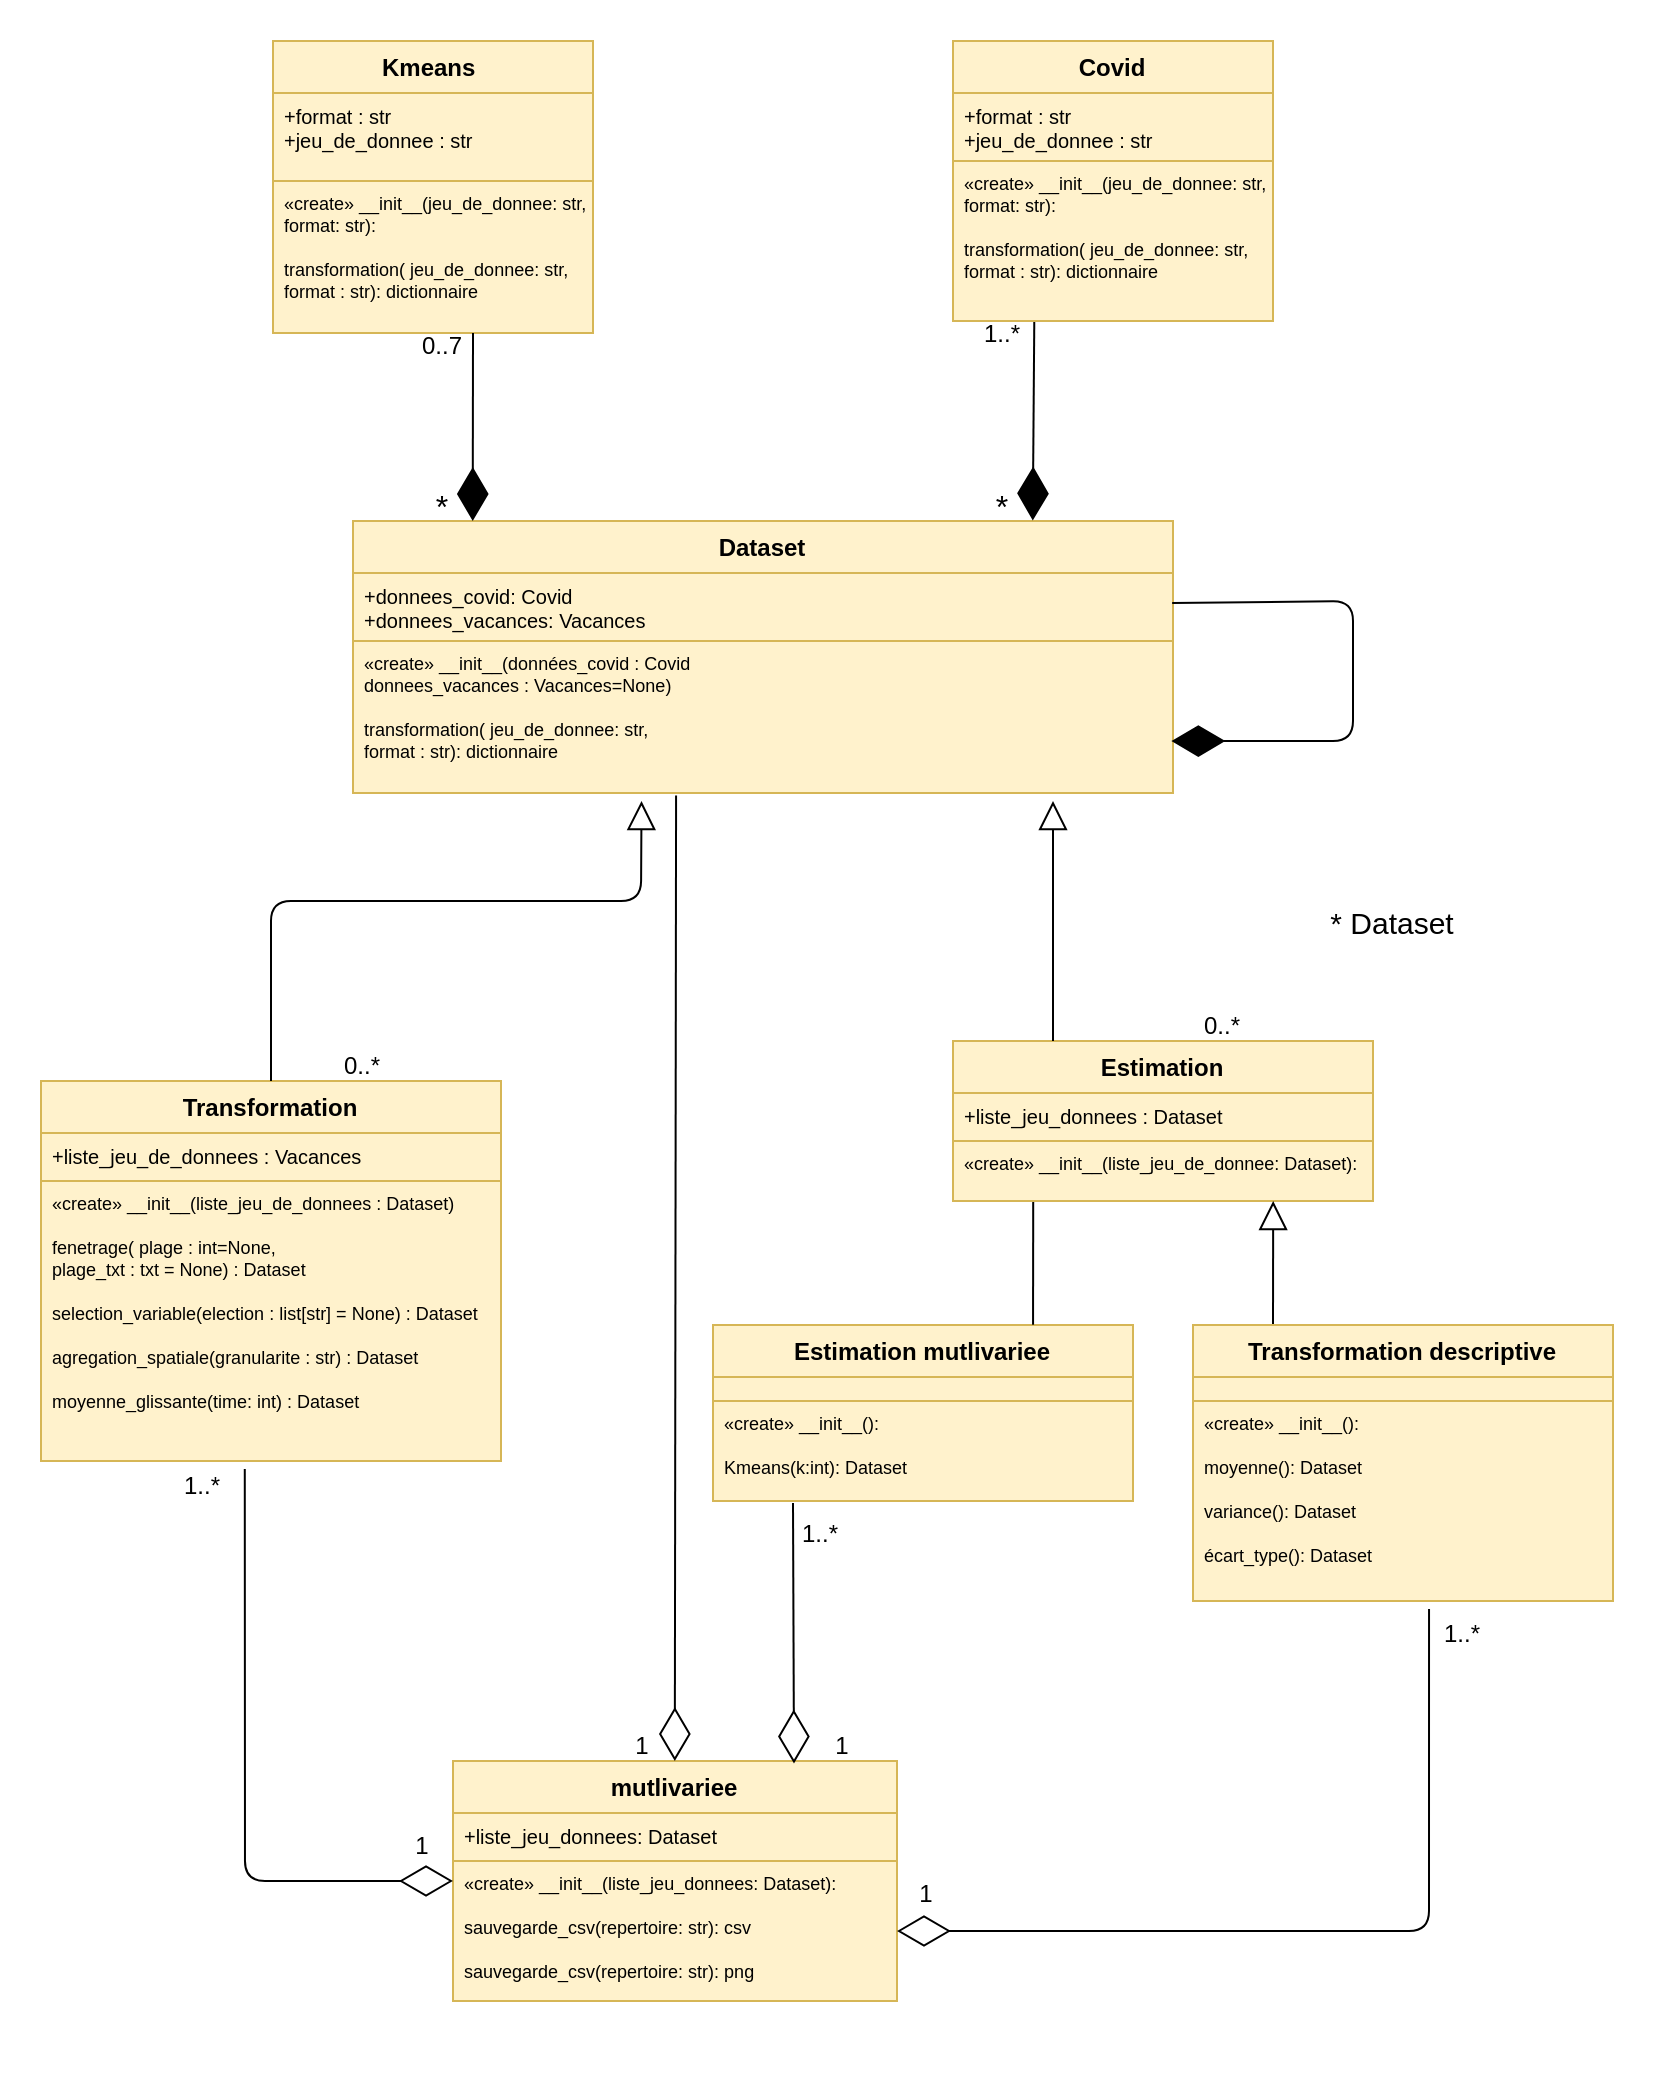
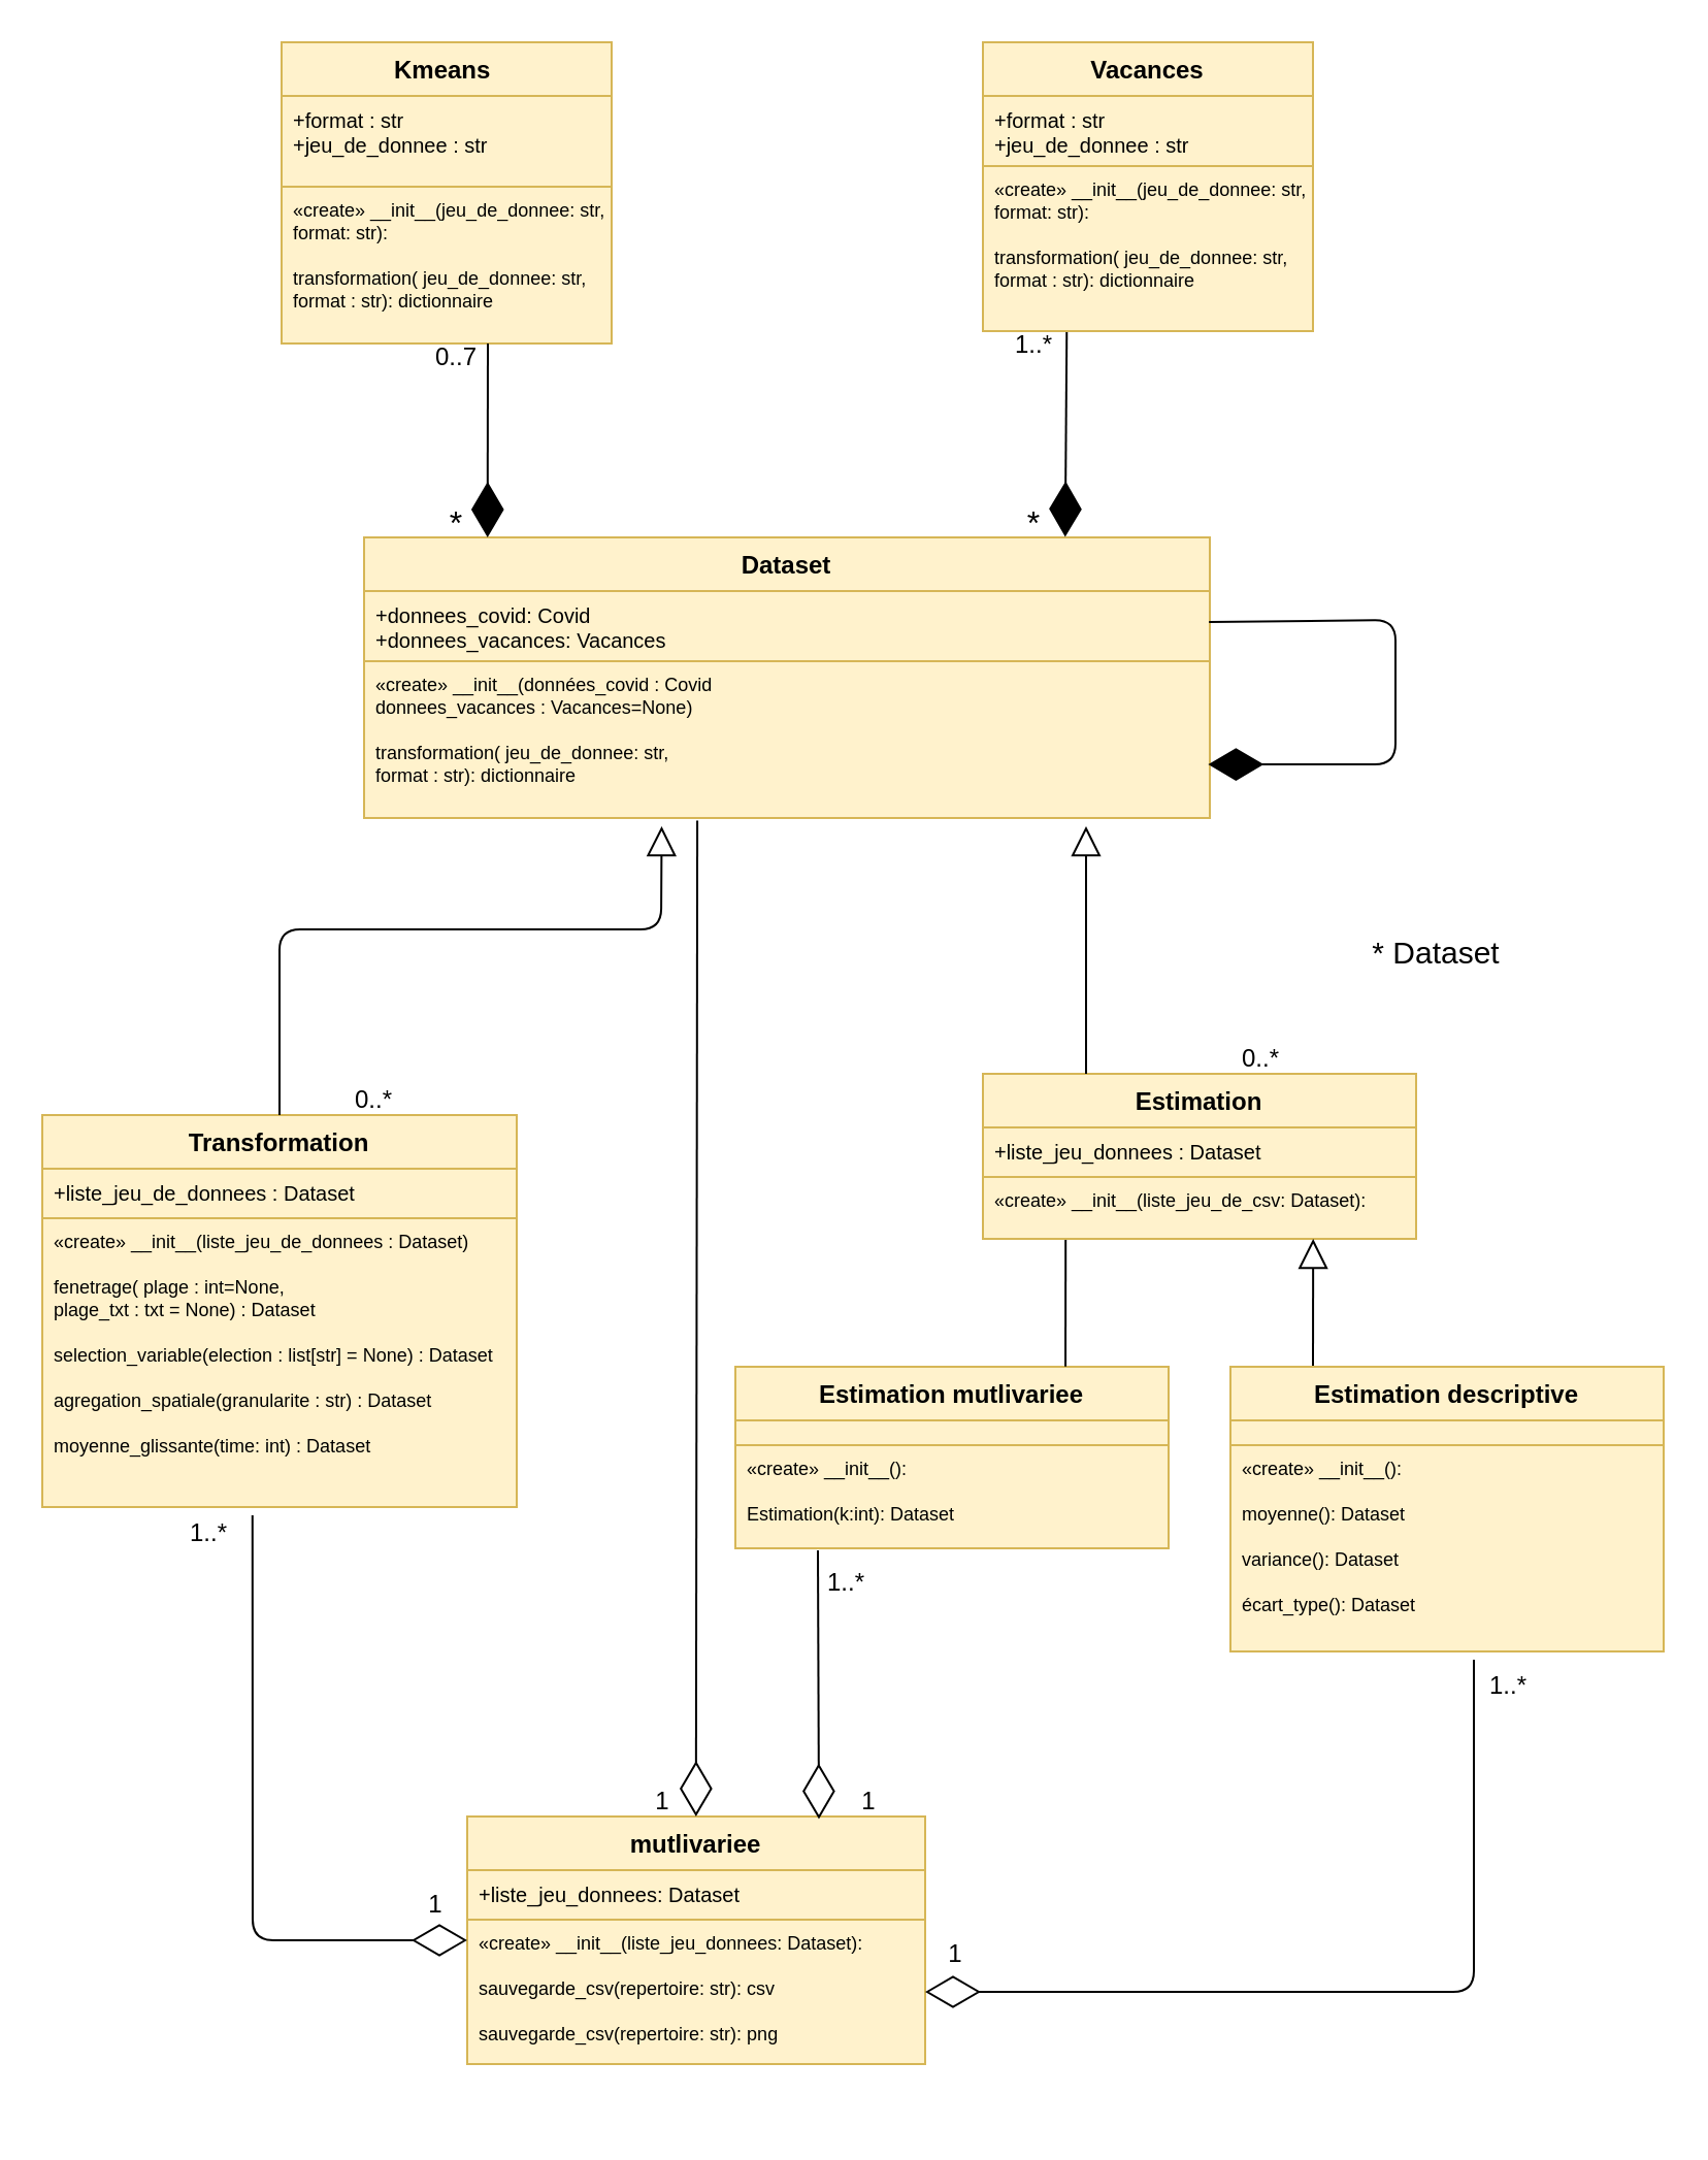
- <mxCell id="7" value="Covid" style="swimlane;fontStyle=1;align=center;verticalAlign=top;childLayout=stackLayout;horizontal=1;startSize=26;horizontalStack=0;resizeParent=1;resizeParentMax=0;resizeLast=0;collapsible=1;marginBottom=0;strokeColor=#d6b656;fillColor=#fff2cc;" parent="1" vertex="1"><mxGeometry x="476" y="20" width="160" height="88" as="geometry" /></mxCell>
+ <mxCell id="7" value="Vacances" style="swimlane;fontStyle=1;align=center;verticalAlign=top;childLayout=stackLayout;horizontal=1;startSize=26;horizontalStack=0;resizeParent=1;resizeParentMax=0;resizeLast=0;collapsible=1;marginBottom=0;strokeColor=#d6b656;fillColor=#fff2cc;" parent="1" vertex="1"><mxGeometry x="476" y="20" width="160" height="88" as="geometry" /></mxCell>
- <mxCell id="16" value="+liste_jeu_de_donnees : Vacances" style="text;strokeColor=#d6b656;fillColor=#fff2cc;align=left;verticalAlign=top;spacingLeft=4;spacingRight=4;overflow=hidden;rotatable=0;points=[[0,0.5],[1,0.5]];portConstraint=eastwest;fontSize=10;" parent="15" vertex="1"><mxGeometry y="26" width="230" height="24" as="geometry" /></mxCell>
+ <mxCell id="16" value="+liste_jeu_de_donnees : Dataset" style="text;strokeColor=#d6b656;fillColor=#fff2cc;align=left;verticalAlign=top;spacingLeft=4;spacingRight=4;overflow=hidden;rotatable=0;points=[[0,0.5],[1,0.5]];portConstraint=eastwest;fontSize=10;" parent="15" vertex="1"><mxGeometry y="26" width="230" height="24" as="geometry" /></mxCell>
- <mxCell id="22" value="«create» __init__(liste_jeu_de_donnee: Dataset):&#10;&#10;" style="text;strokeColor=#d6b656;fillColor=#fff2cc;align=left;verticalAlign=top;spacingLeft=4;spacingRight=4;overflow=hidden;rotatable=0;points=[[0,0.5],[1,0.5]];portConstraint=eastwest;fontSize=9;" parent="1" vertex="1"><mxGeometry x="476" y="570" width="210" height="30" as="geometry" /></mxCell>
+ <mxCell id="22" value="«create» __init__(liste_jeu_de_csv: Dataset):&#10;&#10;" style="text;strokeColor=#d6b656;fillColor=#fff2cc;align=left;verticalAlign=top;spacingLeft=4;spacingRight=4;overflow=hidden;rotatable=0;points=[[0,0.5],[1,0.5]];portConstraint=eastwest;fontSize=9;" parent="1" vertex="1"><mxGeometry x="476" y="570" width="210" height="30" as="geometry" /></mxCell>
- <mxCell id="27" value="Transformation descriptive" style="swimlane;fontStyle=1;align=center;verticalAlign=top;childLayout=stackLayout;horizontal=1;startSize=26;horizontalStack=0;resizeParent=1;resizeParentMax=0;resizeLast=0;collapsible=1;marginBottom=0;strokeColor=#d6b656;fillColor=#fff2cc;" parent="1" vertex="1"><mxGeometry x="596" y="662" width="210" height="48" as="geometry" /></mxCell>
+ <mxCell id="27" value="Estimation descriptive" style="swimlane;fontStyle=1;align=center;verticalAlign=top;childLayout=stackLayout;horizontal=1;startSize=26;horizontalStack=0;resizeParent=1;resizeParentMax=0;resizeLast=0;collapsible=1;marginBottom=0;strokeColor=#d6b656;fillColor=#fff2cc;" parent="1" vertex="1"><mxGeometry x="596" y="662" width="210" height="48" as="geometry" /></mxCell>
- <mxCell id="26" value="«create» __init__():&#10;&#10;Kmeans(k:int): Dataset &#10;&#10;&#10;" style="text;strokeColor=#d6b656;fillColor=#fff2cc;align=left;verticalAlign=top;spacingLeft=4;spacingRight=4;overflow=hidden;rotatable=0;points=[[0,0.5],[1,0.5]];portConstraint=eastwest;fontSize=9;" parent="1" vertex="1"><mxGeometry x="356" y="700" width="210" height="50" as="geometry" /></mxCell>
+ <mxCell id="26" value="«create» __init__():&#10;&#10;Estimation(k:int): Dataset &#10;&#10;&#10;" style="text;strokeColor=#d6b656;fillColor=#fff2cc;align=left;verticalAlign=top;spacingLeft=4;spacingRight=4;overflow=hidden;rotatable=0;points=[[0,0.5],[1,0.5]];portConstraint=eastwest;fontSize=9;" parent="1" vertex="1"><mxGeometry x="356" y="700" width="210" height="50" as="geometry" /></mxCell>
